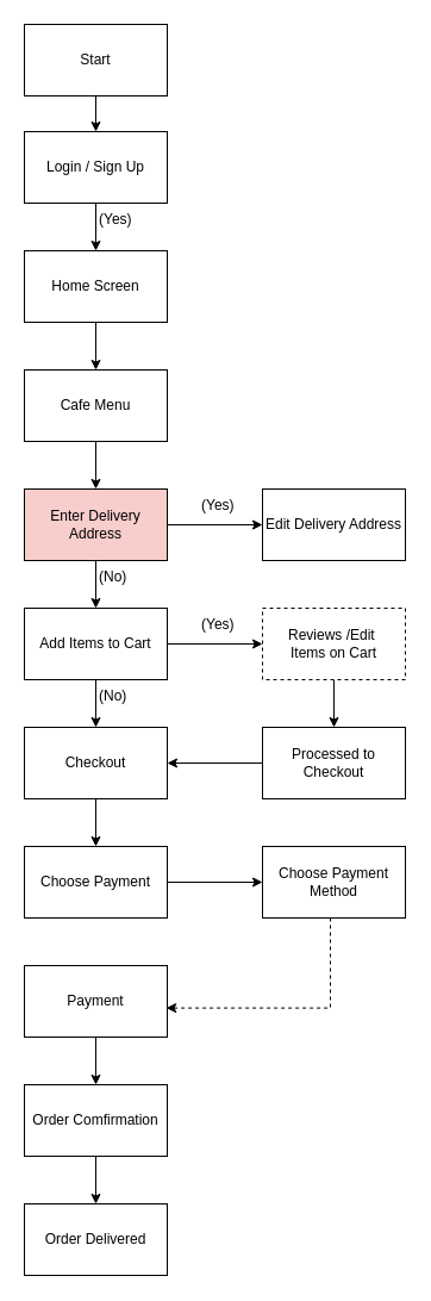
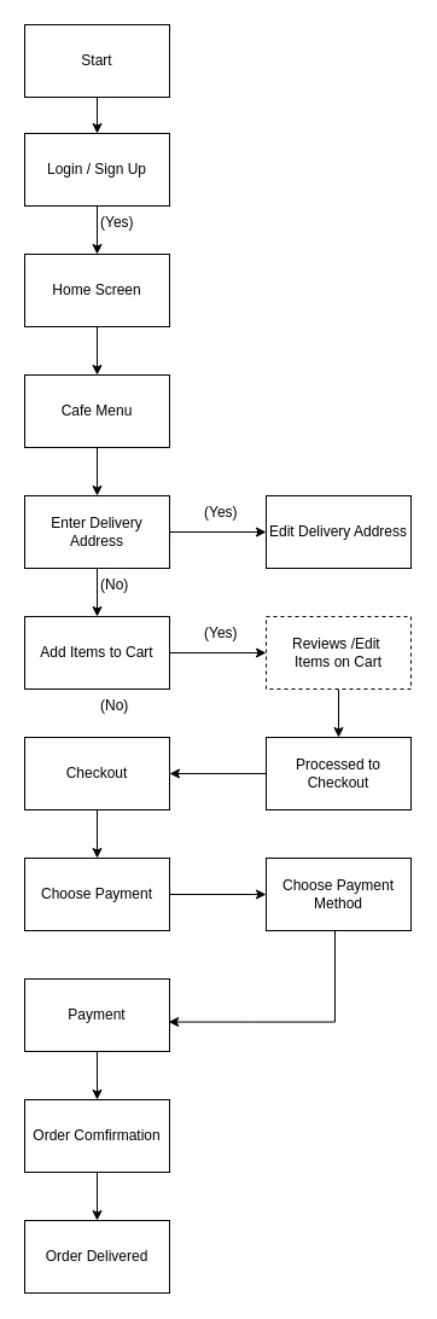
- <mxCell id="12" value="&lt;div&gt;Enter Delivery Address&lt;br&gt;&lt;/div&gt;" style="whiteSpace=wrap;html=1;rounded=0;fillColor=#f8cecc;" vertex="1" parent="1"><mxGeometry x="20" y="410" width="120" height="60" as="geometry" /></mxCell>
+ <mxCell id="12" value="&lt;div&gt;Enter Delivery Address&lt;br&gt;&lt;/div&gt;" style="whiteSpace=wrap;html=1;rounded=0;" vertex="1" parent="1"><mxGeometry x="20" y="410" width="120" height="60" as="geometry" /></mxCell>
- <mxCell id="13" value="" style="edgeStyle=orthogonalEdgeStyle;rounded=0;orthogonalLoop=1;jettySize=auto;html=1;" edge="1" parent="1" source="15" target="17"><mxGeometry relative="1" as="geometry" /></mxCell>
- <mxCell id="31" style="edgeStyle=orthogonalEdgeStyle;rounded=0;orthogonalLoop=1;jettySize=auto;html=1;entryX=0.993;entryY=0.593;entryDx=0;entryDy=0;entryPerimeter=0;dashed=1;" edge="1" parent="1" source="30" target="21"><mxGeometry relative="1" as="geometry"><Array as="points"><mxPoint x="277" y="846" /><mxPoint x="139" y="846" /></Array></mxGeometry></mxCell>
+ <mxCell id="31" style="edgeStyle=orthogonalEdgeStyle;rounded=0;orthogonalLoop=1;jettySize=auto;html=1;entryX=0.993;entryY=0.593;entryDx=0;entryDy=0;entryPerimeter=0;" edge="1" parent="1" source="30" target="21"><mxGeometry relative="1" as="geometry"><Array as="points"><mxPoint x="277" y="846" /><mxPoint x="139" y="846" /></Array></mxGeometry></mxCell>
